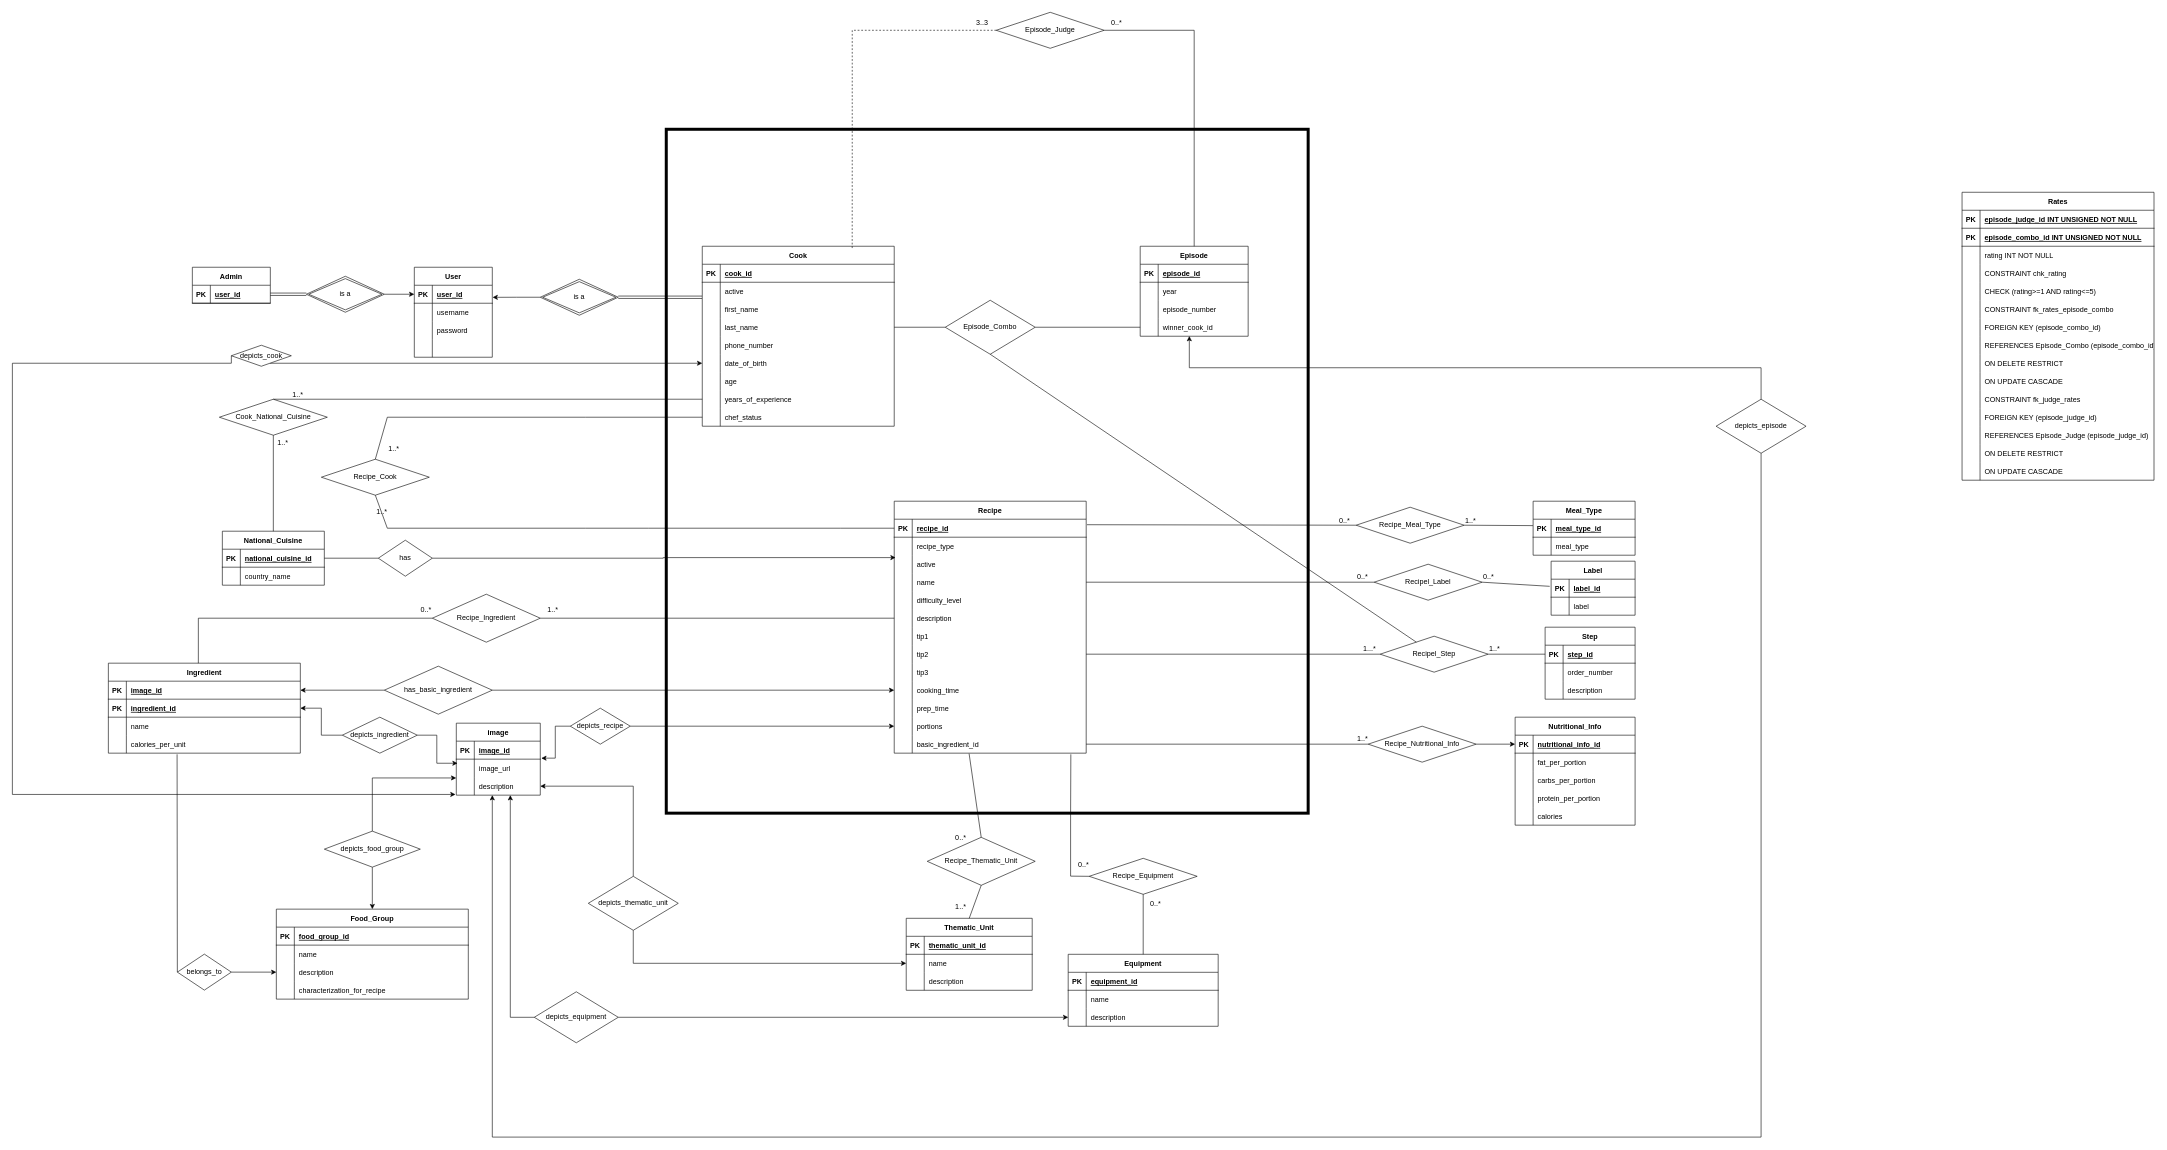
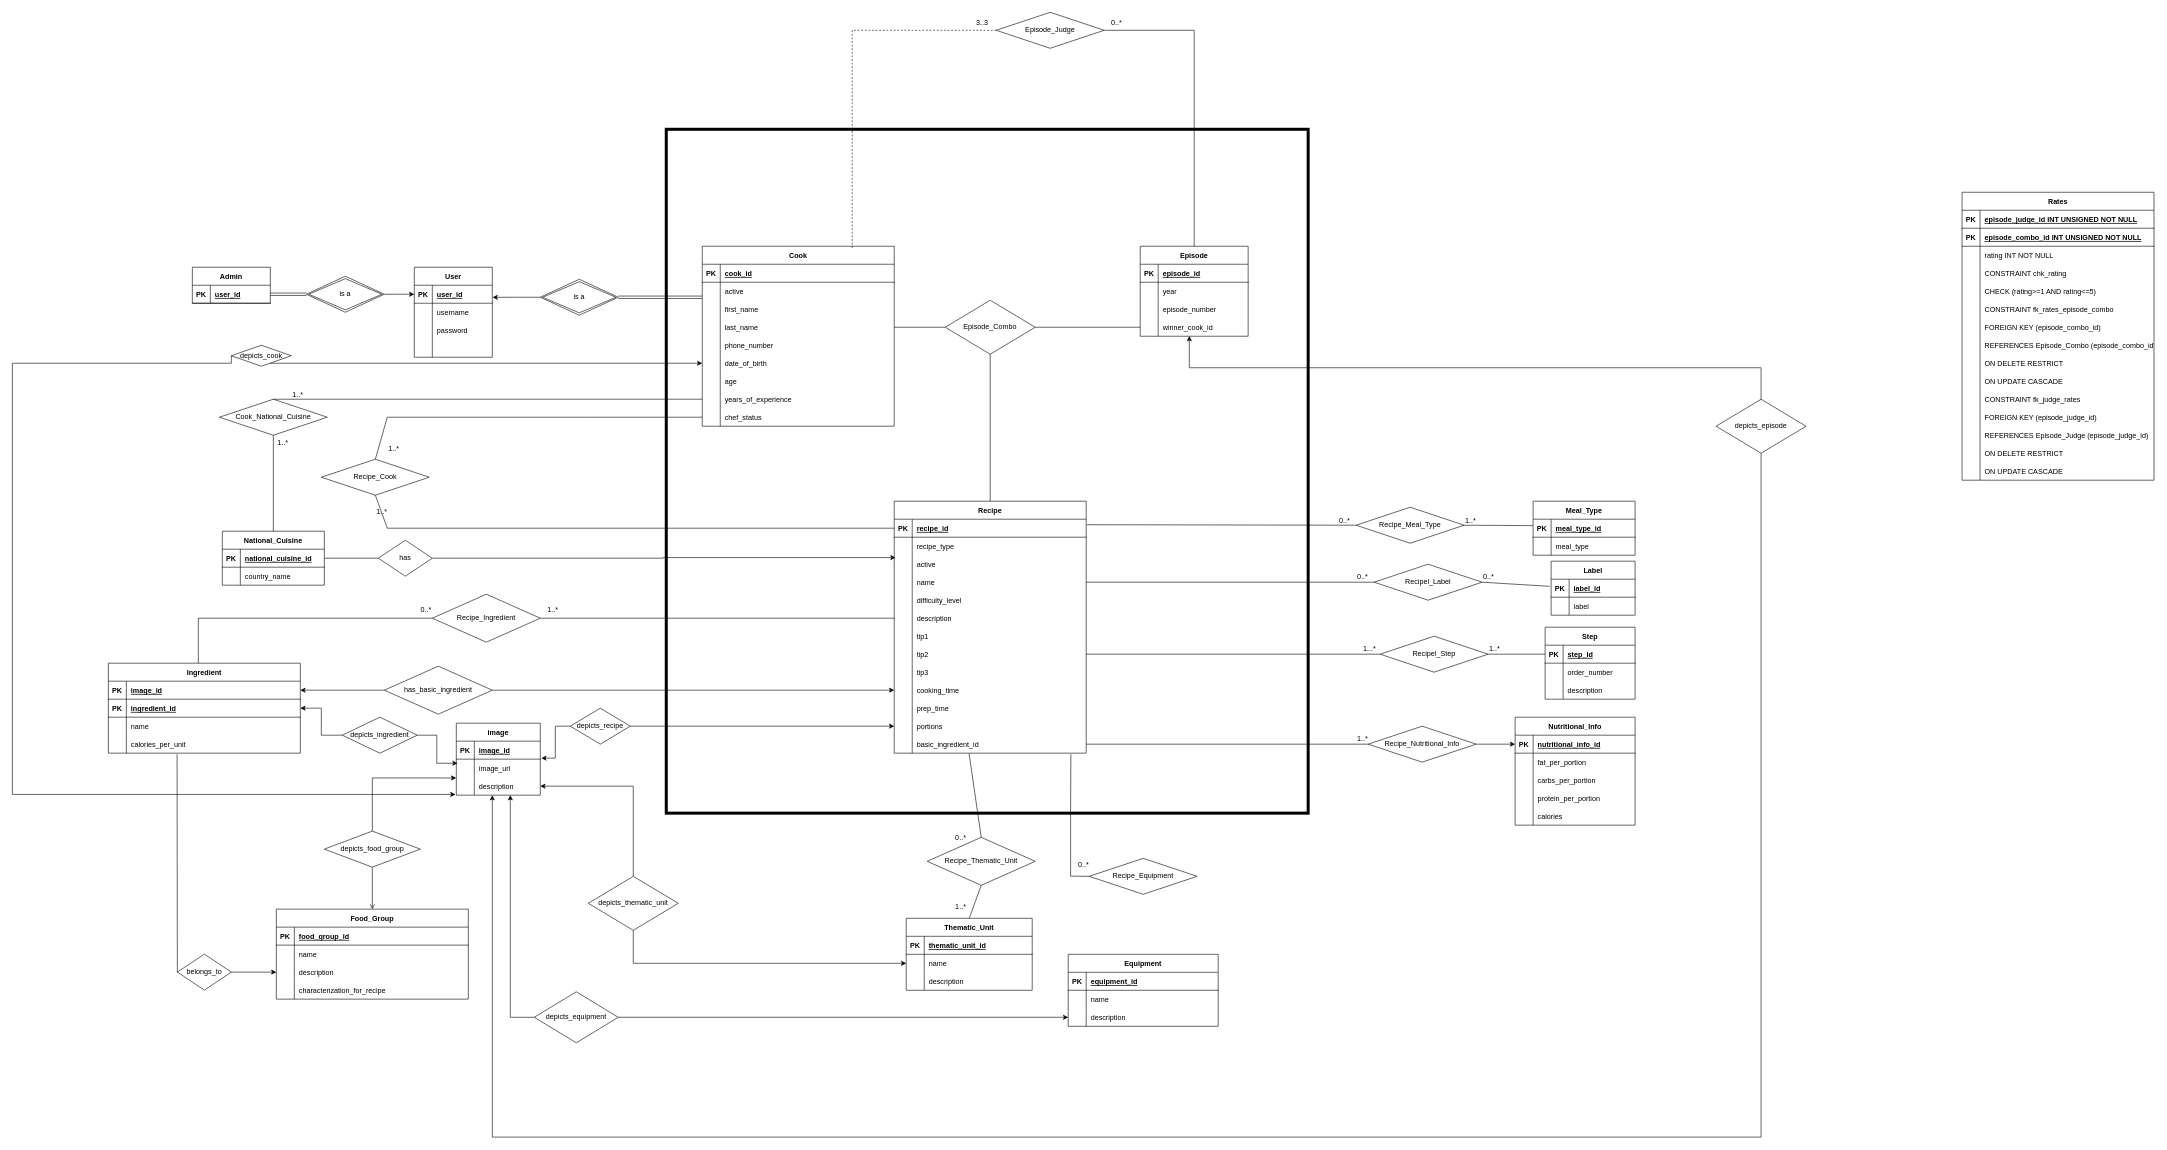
- <mxCell id="290" value="" style="endArrow=none;html=1;rounded=0;exitX=0.5;exitY=1;exitDx=0;exitDy=0;" edge="1" parent="1" source="287" target="270"><mxGeometry relative="1" as="geometry"><mxPoint x="1930" y="580" as="sourcePoint" /><mxPoint x="2370" y="580" as="targetPoint" /></mxGeometry></mxCell>
+ <mxCell id="290" value="" style="endArrow=none;html=1;rounded=0;exitX=0.5;exitY=1;exitDx=0;exitDy=0;" edge="1" parent="1" source="287" target="62"><mxGeometry relative="1" as="geometry"><mxPoint x="1930" y="580" as="sourcePoint" /><mxPoint x="2370" y="580" as="targetPoint" /></mxGeometry></mxCell>
- <mxCell id="227" style="edgeStyle=orthogonalEdgeStyle;rounded=0;orthogonalLoop=1;jettySize=auto;html=1;exitX=0.5;exitY=1;exitDx=0;exitDy=0;entryX=0.5;entryY=0;entryDx=0;entryDy=0;" edge="1" parent="1" source="228" target="36"><mxGeometry relative="1" as="geometry" /></mxCell>
+ <mxCell id="227" style="edgeStyle=orthogonalEdgeStyle;rounded=0;orthogonalLoop=1;jettySize=auto;html=1;exitX=0.5;exitY=1;exitDx=0;exitDy=0;entryX=0.5;entryY=0;entryDx=0;entryDy=0;endArrow=open;" edge="1" parent="1" source="228" target="36"><mxGeometry relative="1" as="geometry" /></mxCell>
- <mxCell id="238" value="" style="endArrow=none;html=1;rounded=0;exitX=0.5;exitY=1;exitDx=0;exitDy=0;entryX=0.5;entryY=0;entryDx=0;entryDy=0;" edge="1" parent="1" source="231" target="116"><mxGeometry relative="1" as="geometry"><mxPoint x="1820" y="1265.28" as="sourcePoint" /><mxPoint x="1880" y="1300.28" as="targetPoint" /></mxGeometry></mxCell>
- <mxCell id="239" value="0..*" style="resizable=0;html=1;whiteSpace=wrap;align=left;verticalAlign=bottom;" connectable="0" vertex="1" parent="238"><mxGeometry x="-1" relative="1" as="geometry"><mxPoint x="10" y="25" as="offset" /></mxGeometry></mxCell>
